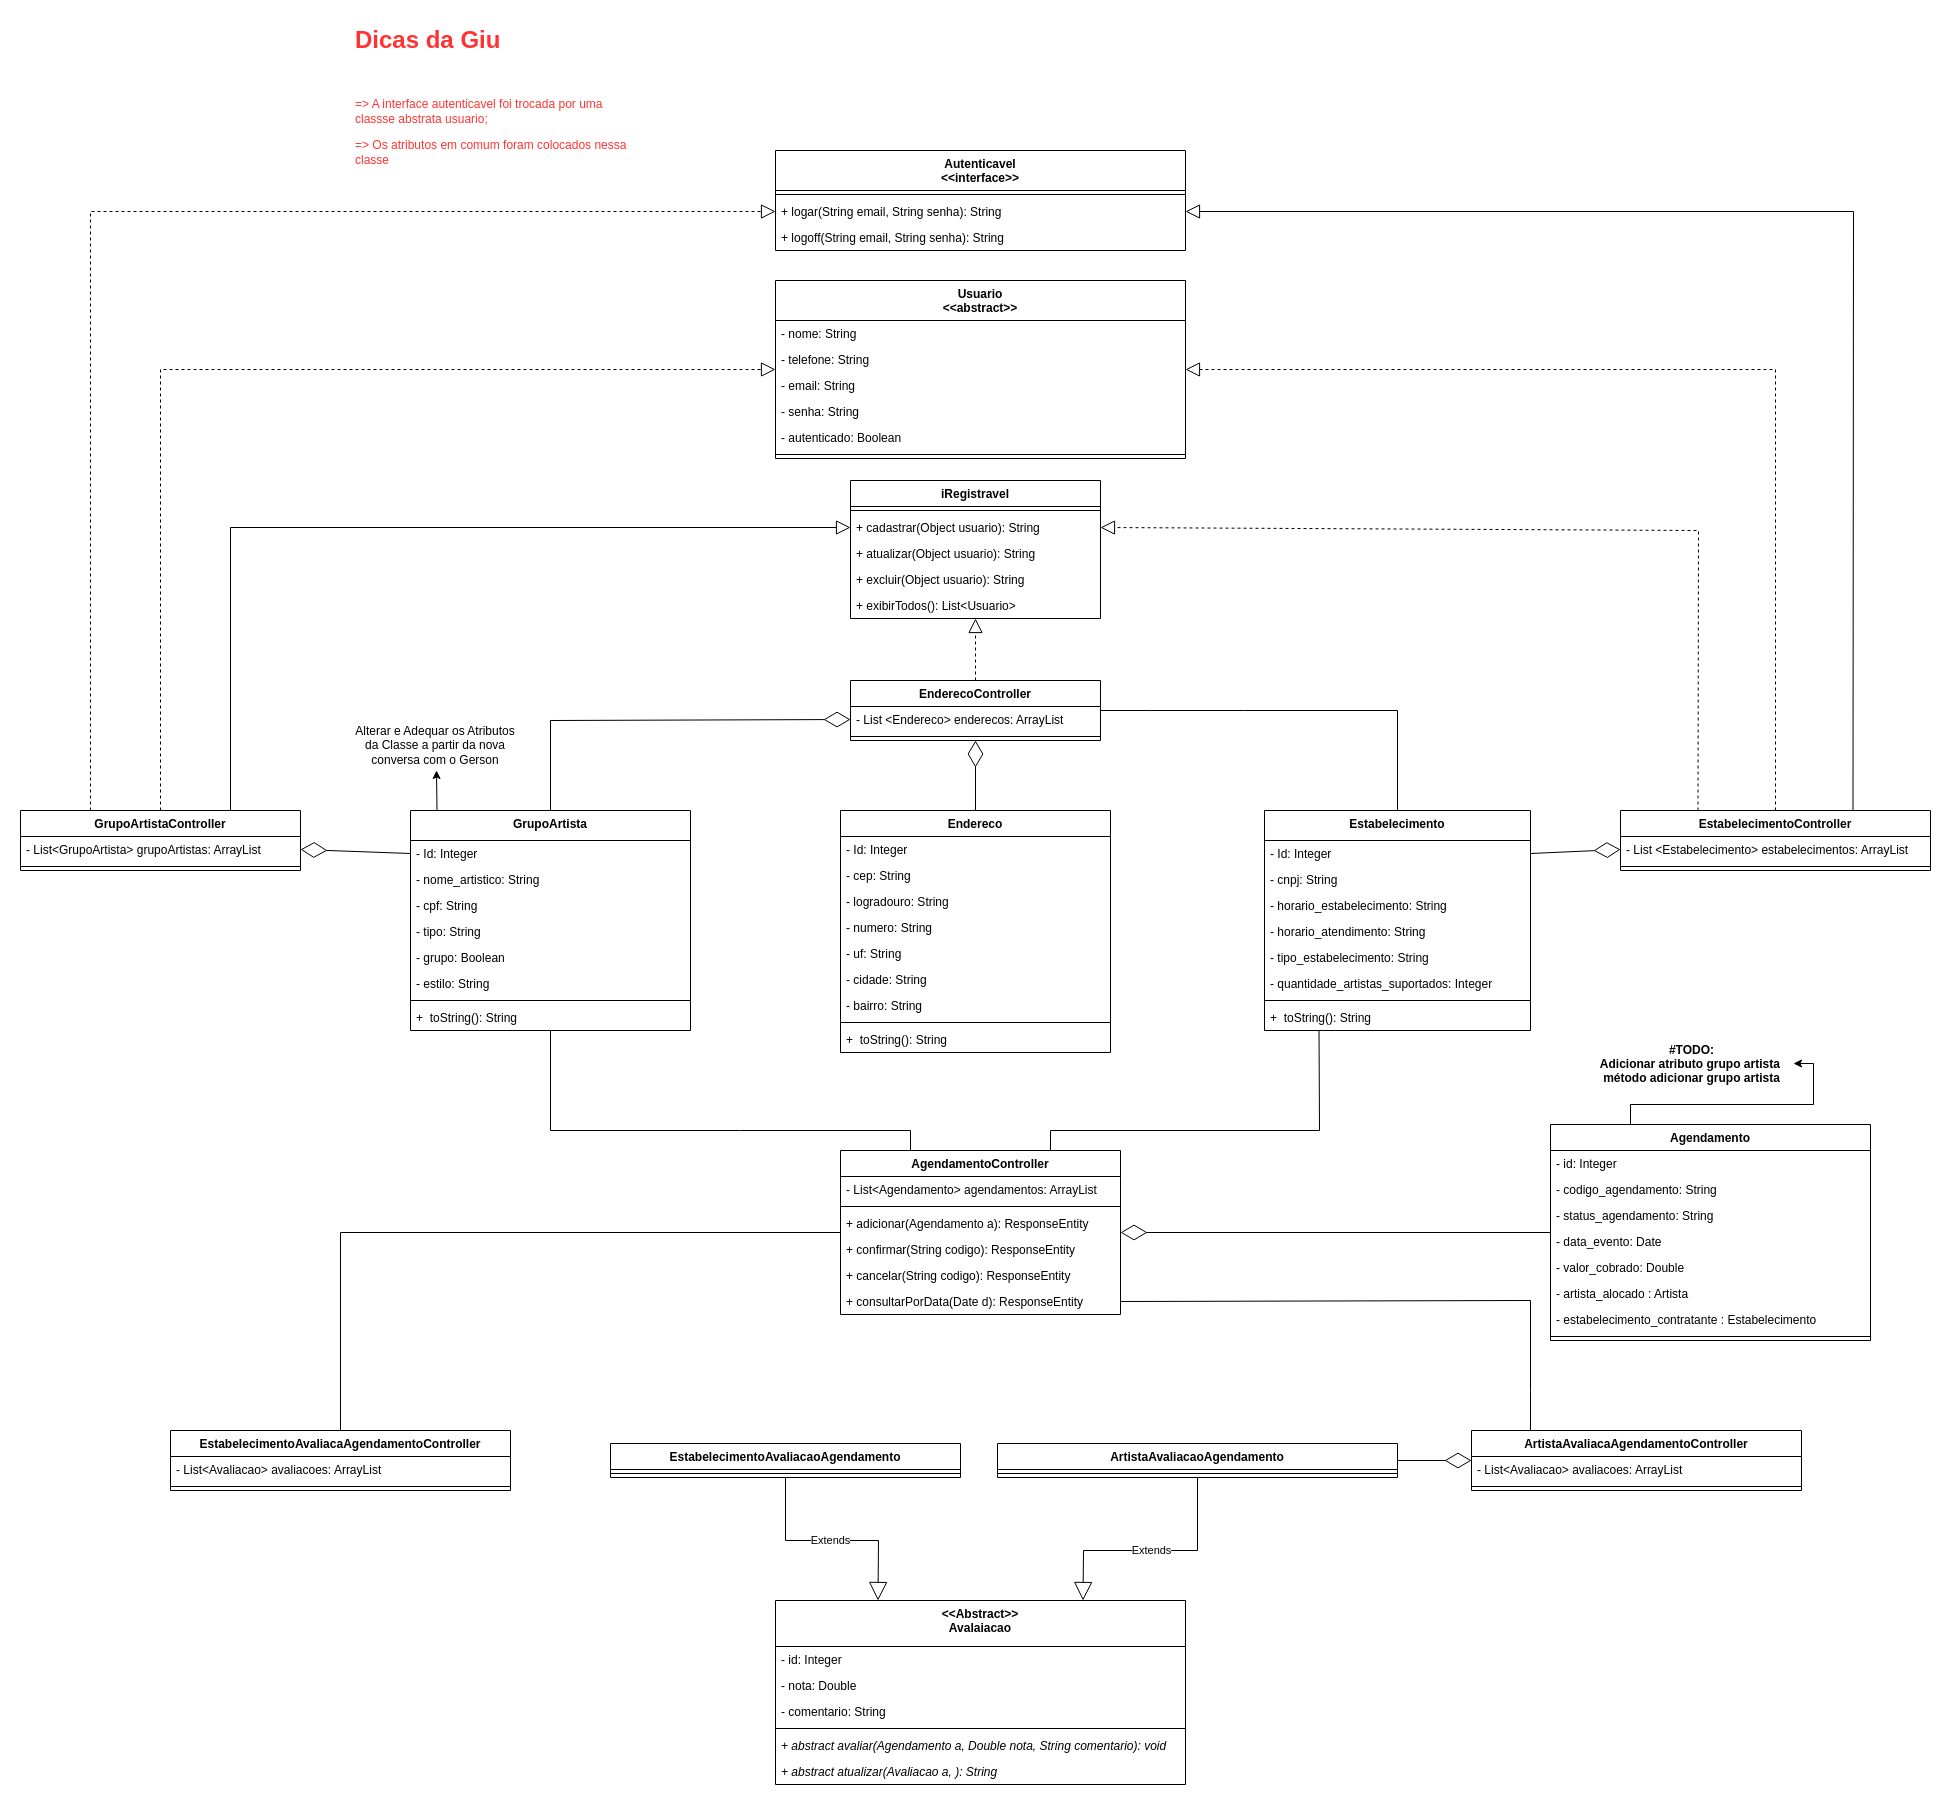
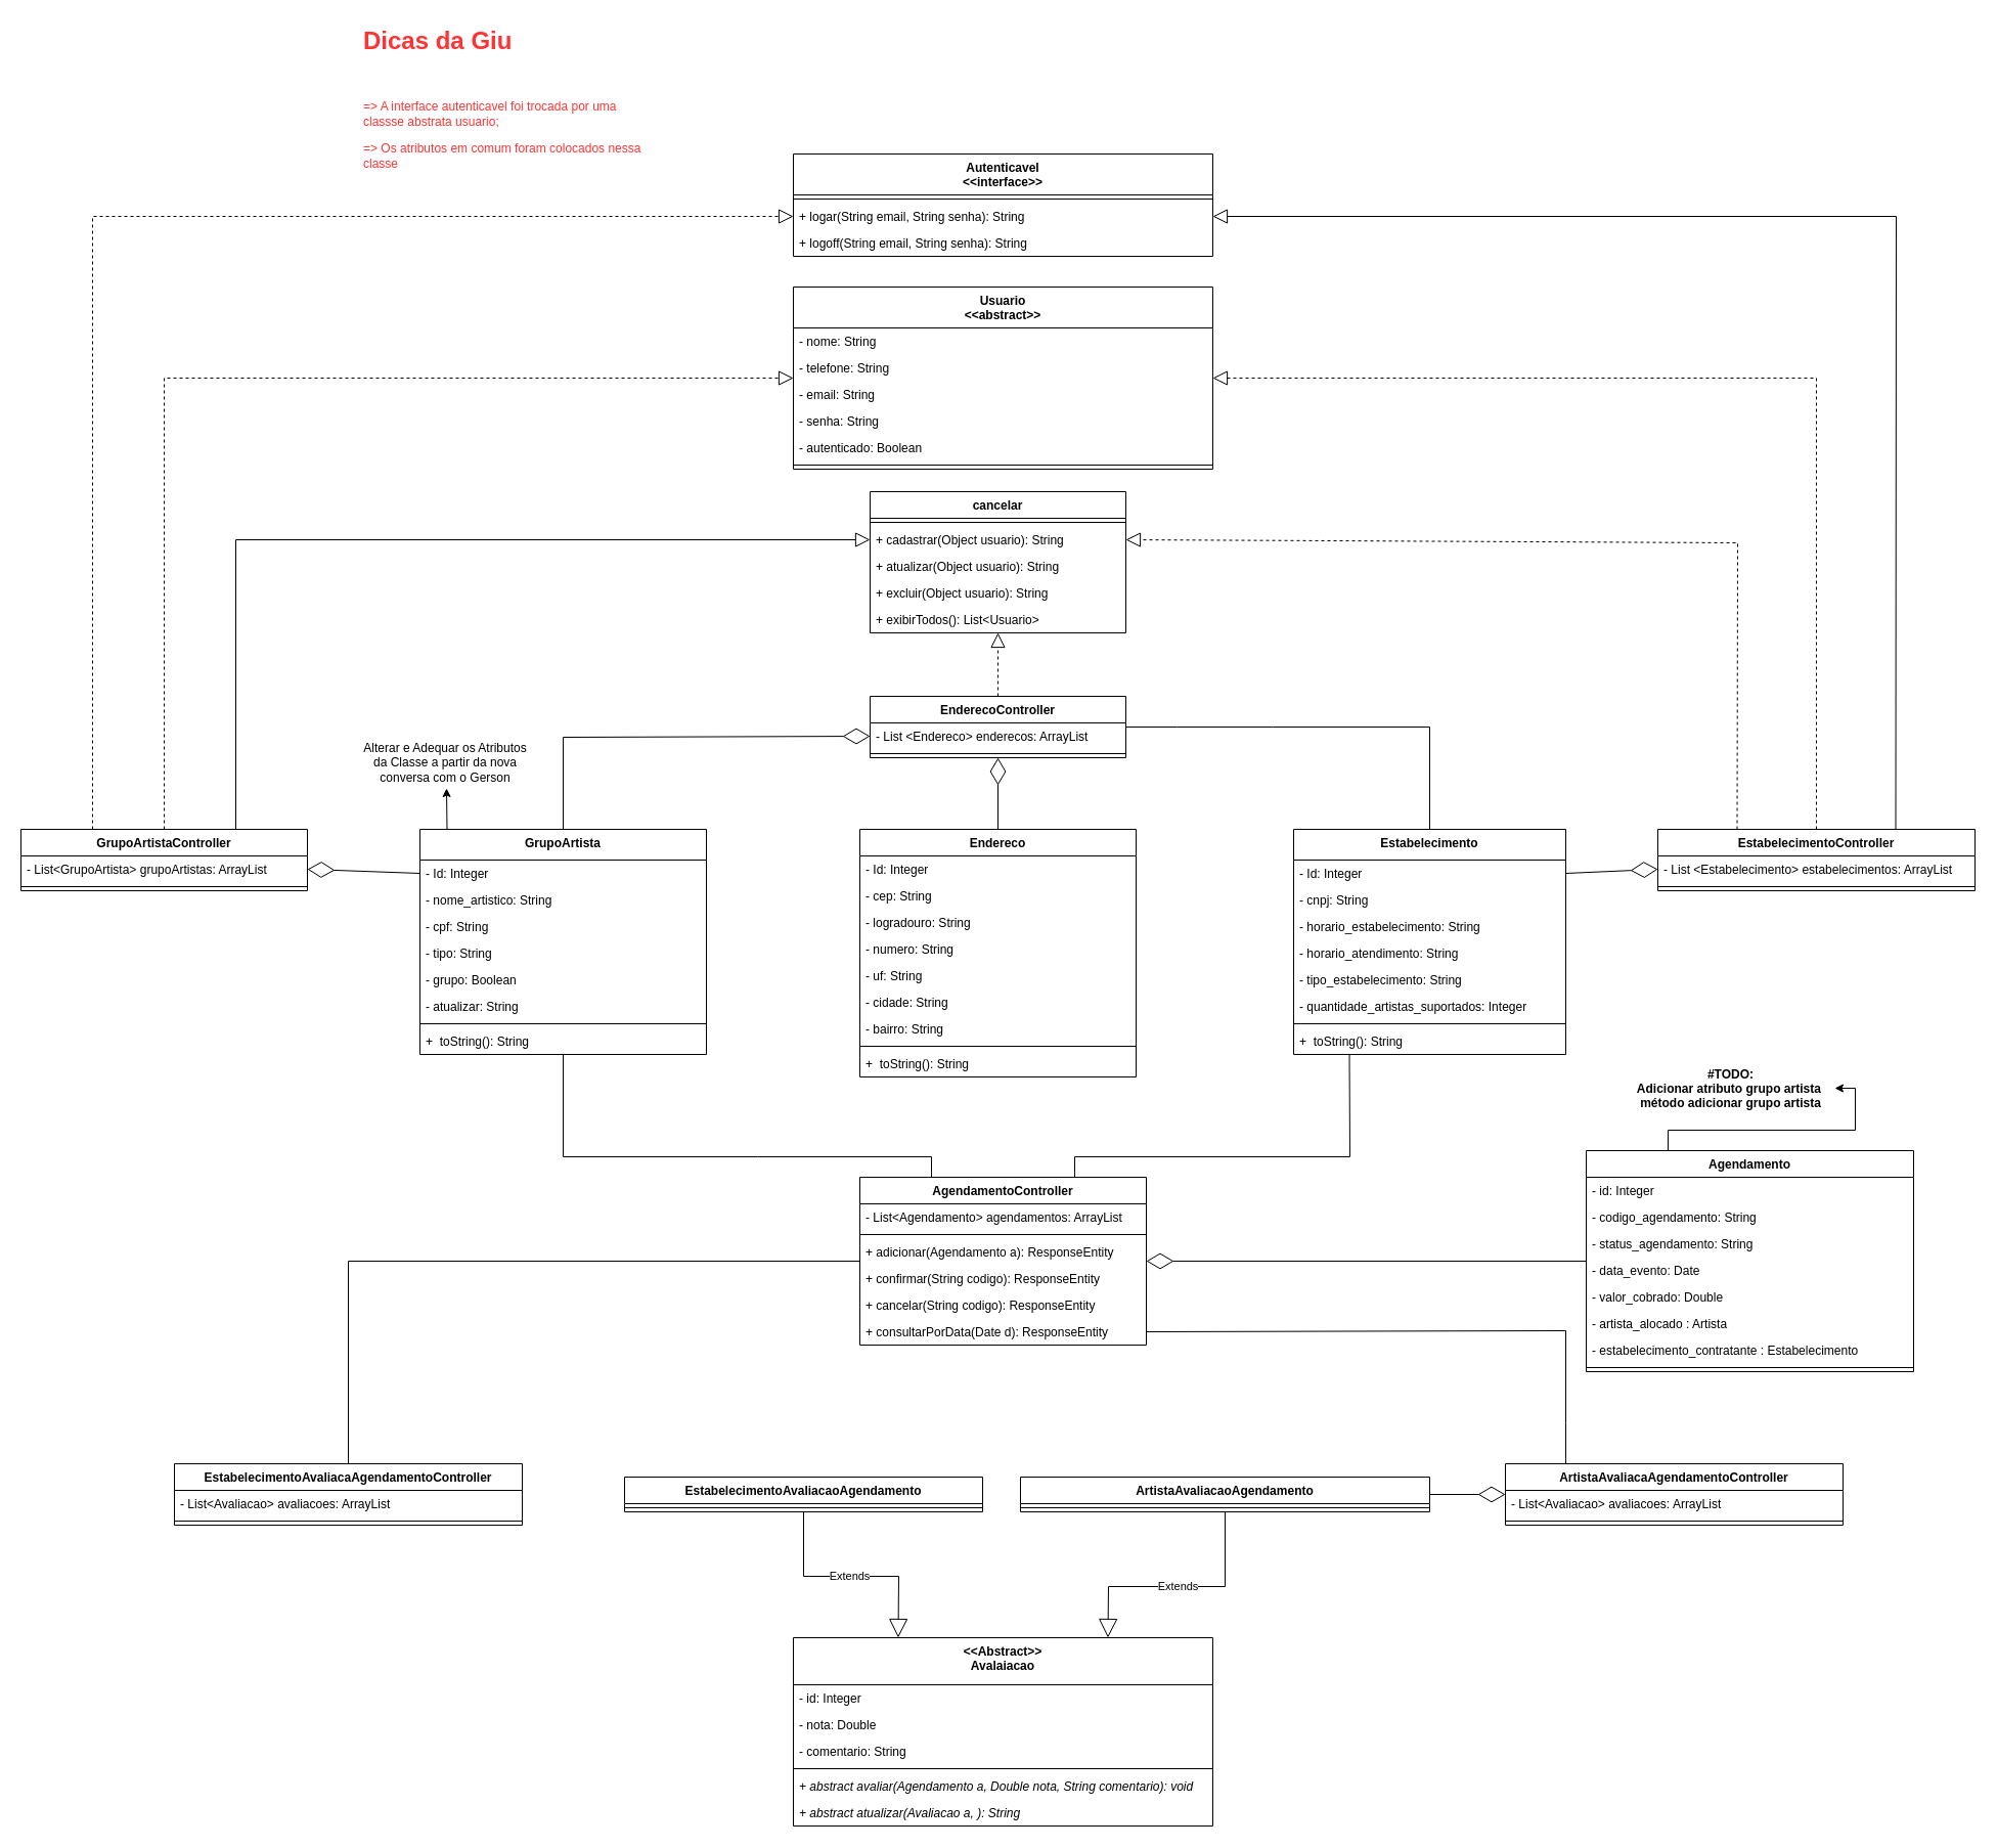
- <mxCell id="78" value="iRegistravel" style="swimlane;fontStyle=1;align=center;verticalAlign=top;childLayout=stackLayout;horizontal=1;startSize=26;horizontalStack=0;resizeParent=1;resizeParentMax=0;resizeLast=0;collapsible=1;marginBottom=0;" parent="1" vertex="1"><mxGeometry x="850" y="480" width="250" height="138" as="geometry" /></mxCell>
+ <mxCell id="78" value="cancelar" style="swimlane;fontStyle=1;align=center;verticalAlign=top;childLayout=stackLayout;horizontal=1;startSize=26;horizontalStack=0;resizeParent=1;resizeParentMax=0;resizeLast=0;collapsible=1;marginBottom=0;" parent="1" vertex="1"><mxGeometry x="850" y="480" width="250" height="138" as="geometry" /></mxCell>
- <mxCell id="9" value="- estilo: String" style="text;strokeColor=none;fillColor=none;align=left;verticalAlign=top;spacingLeft=4;spacingRight=4;overflow=hidden;rotatable=0;points=[[0,0.5],[1,0.5]];portConstraint=eastwest;" parent="3" vertex="1"><mxGeometry y="160" width="280" height="26" as="geometry" /></mxCell>
+ <mxCell id="9" value="- atualizar: String" style="text;strokeColor=none;fillColor=none;align=left;verticalAlign=top;spacingLeft=4;spacingRight=4;overflow=hidden;rotatable=0;points=[[0,0.5],[1,0.5]];portConstraint=eastwest;" parent="3" vertex="1"><mxGeometry y="160" width="280" height="26" as="geometry" /></mxCell>
